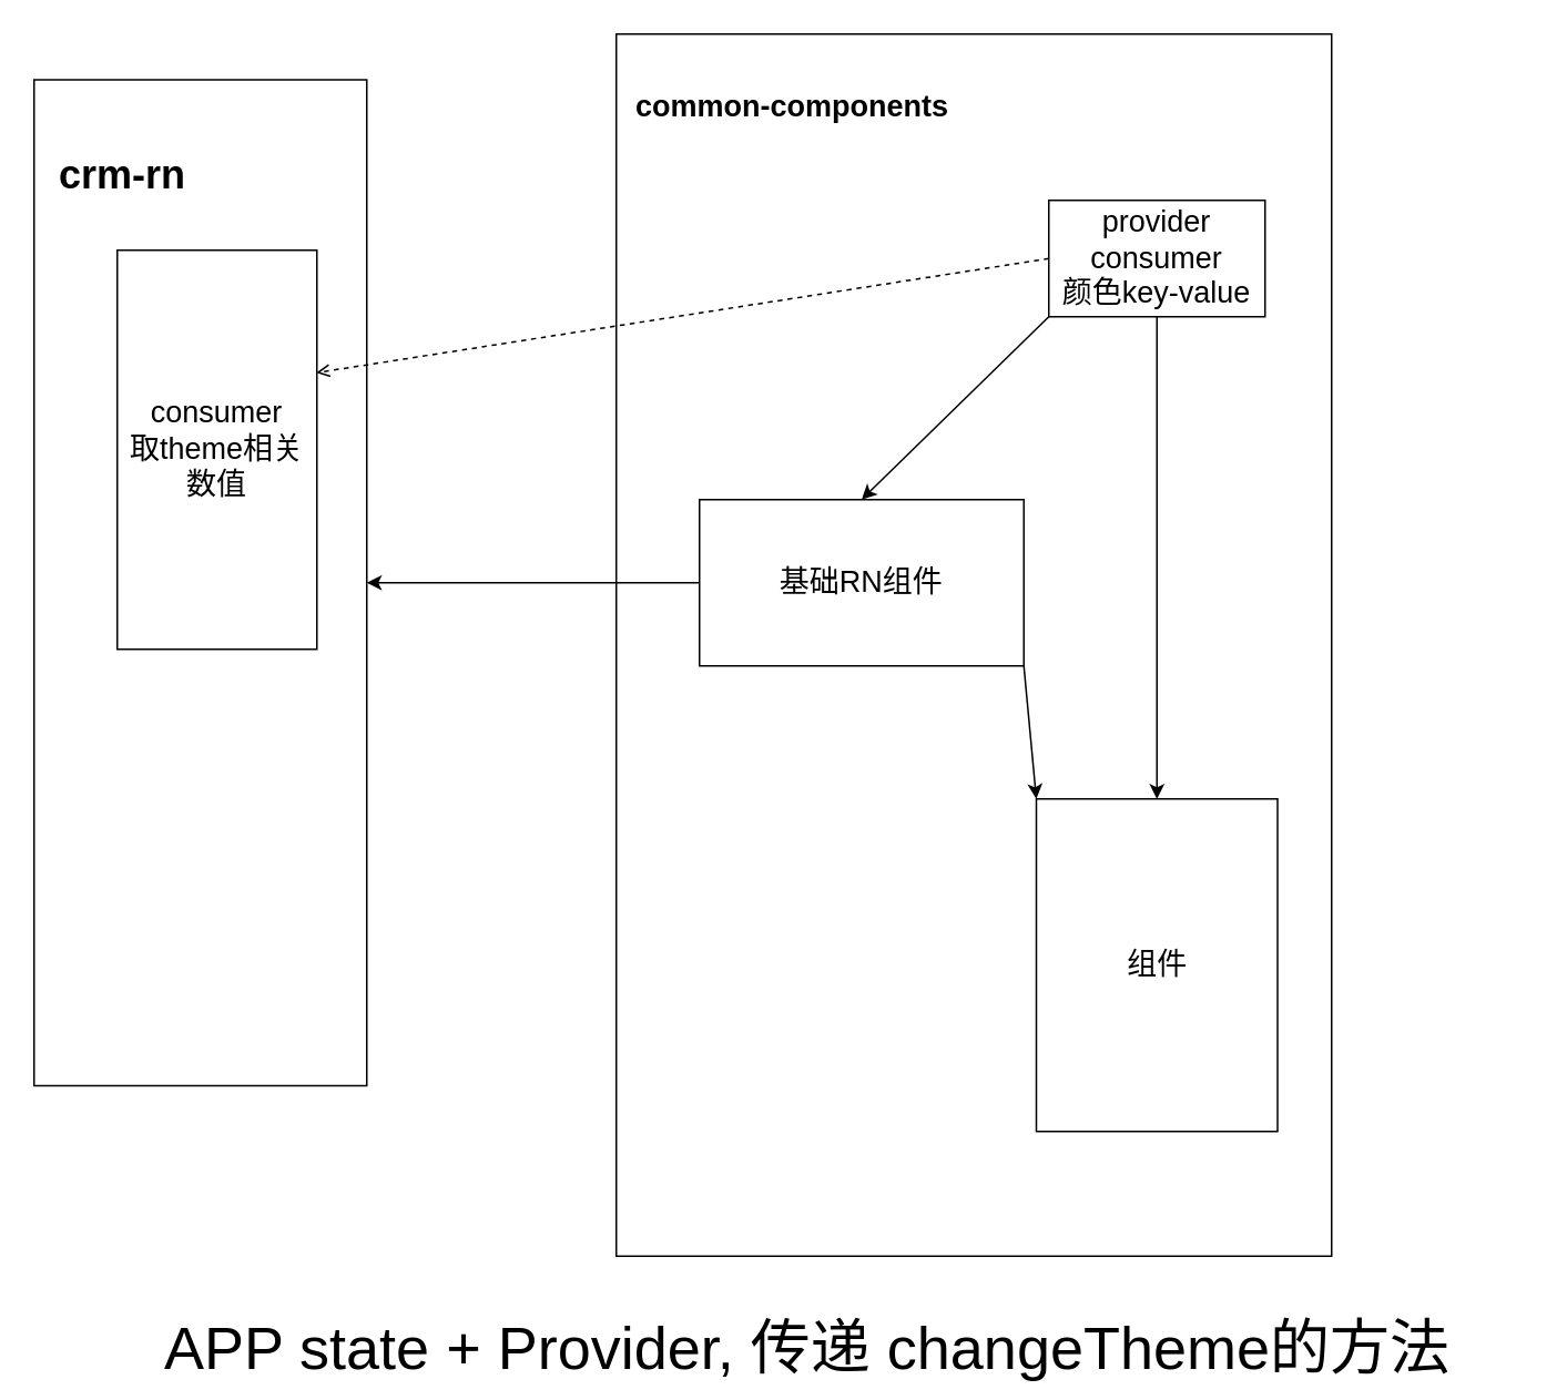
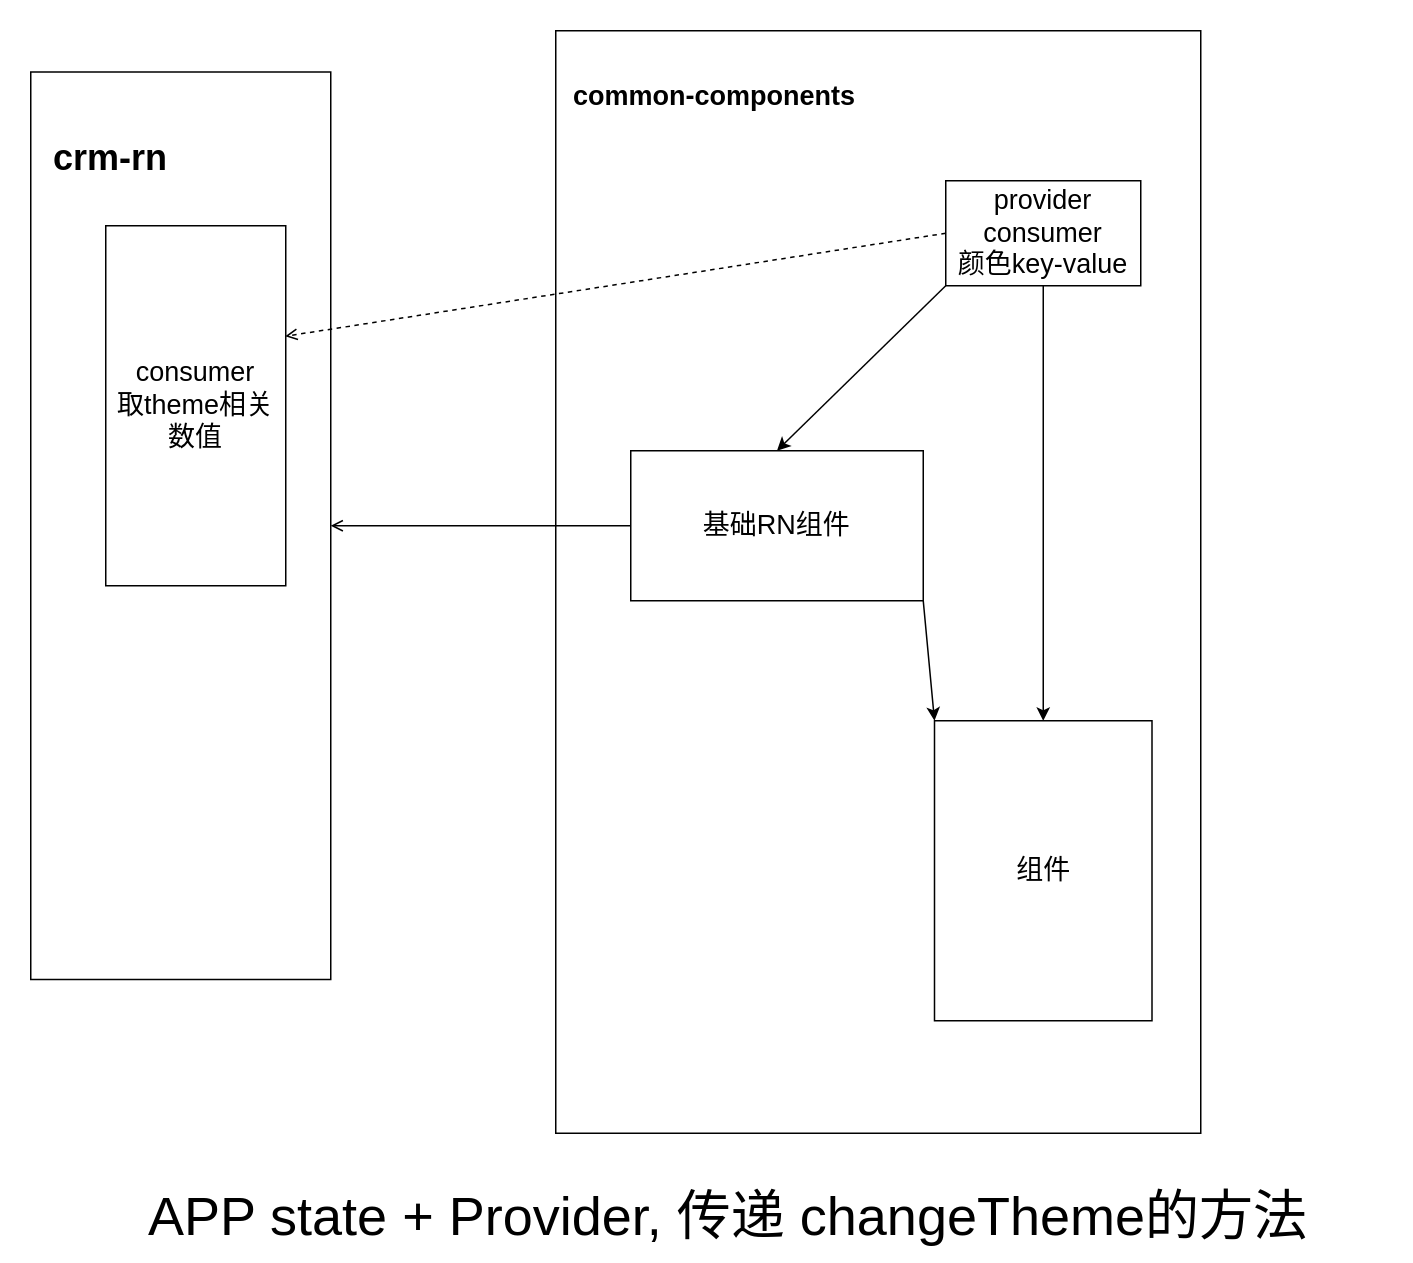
- <mxCell id="10" style="edgeStyle=orthogonalEdgeStyle;rounded=0;orthogonalLoop=1;jettySize=auto;html=1;exitX=0;exitY=0.5;exitDx=0;exitDy=0;" edge="1" parent="1" source="12" target="5"><mxGeometry relative="1" as="geometry" /></mxCell>
+ <mxCell id="10" style="edgeStyle=orthogonalEdgeStyle;rounded=0;orthogonalLoop=1;jettySize=auto;html=1;exitX=0;exitY=0.5;exitDx=0;exitDy=0;endArrow=open;" edge="1" parent="1" source="12" target="5"><mxGeometry relative="1" as="geometry" /></mxCell>
